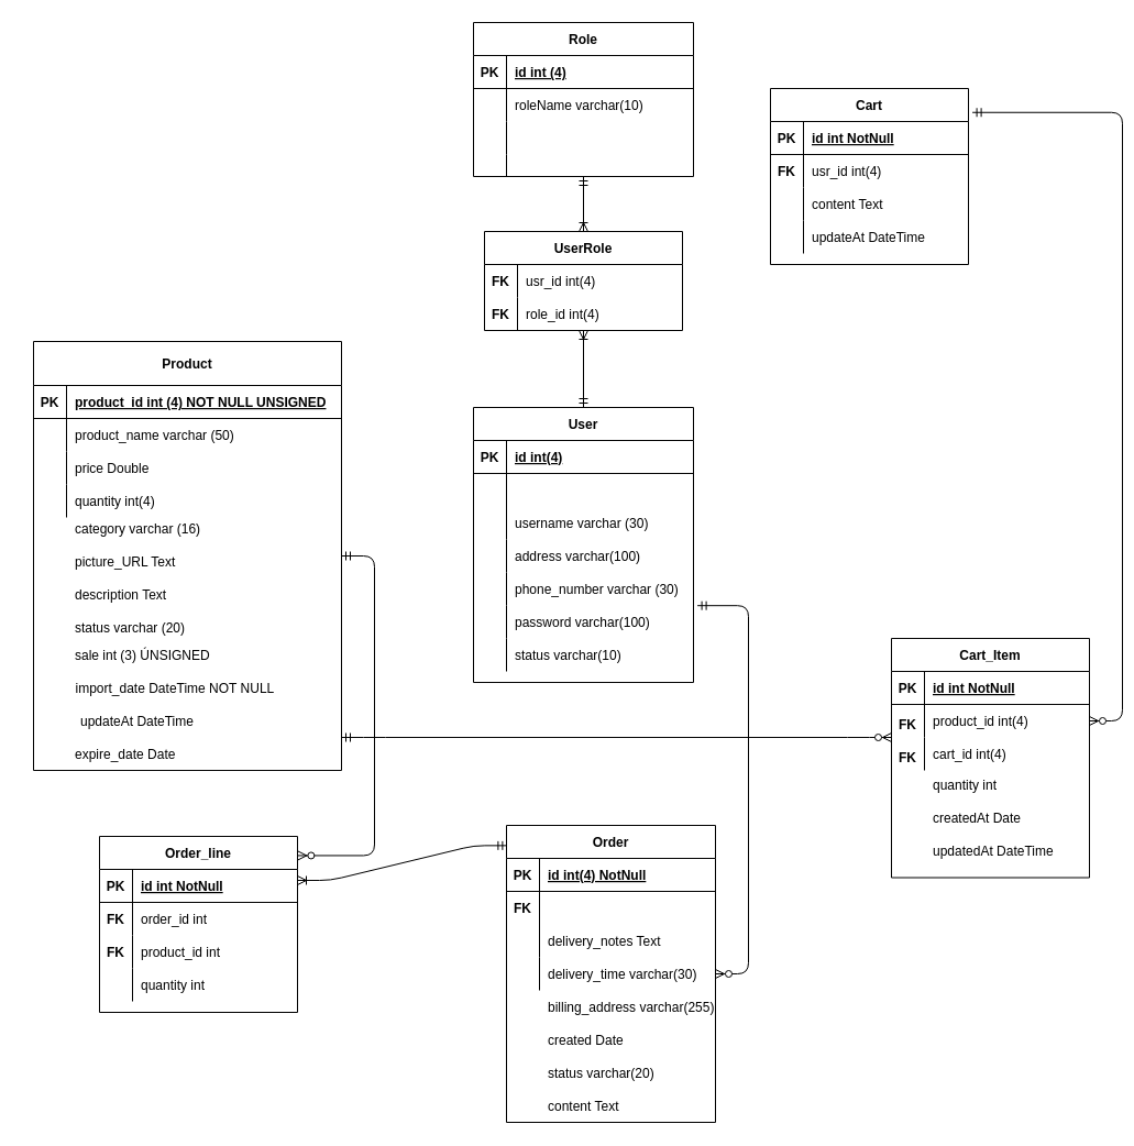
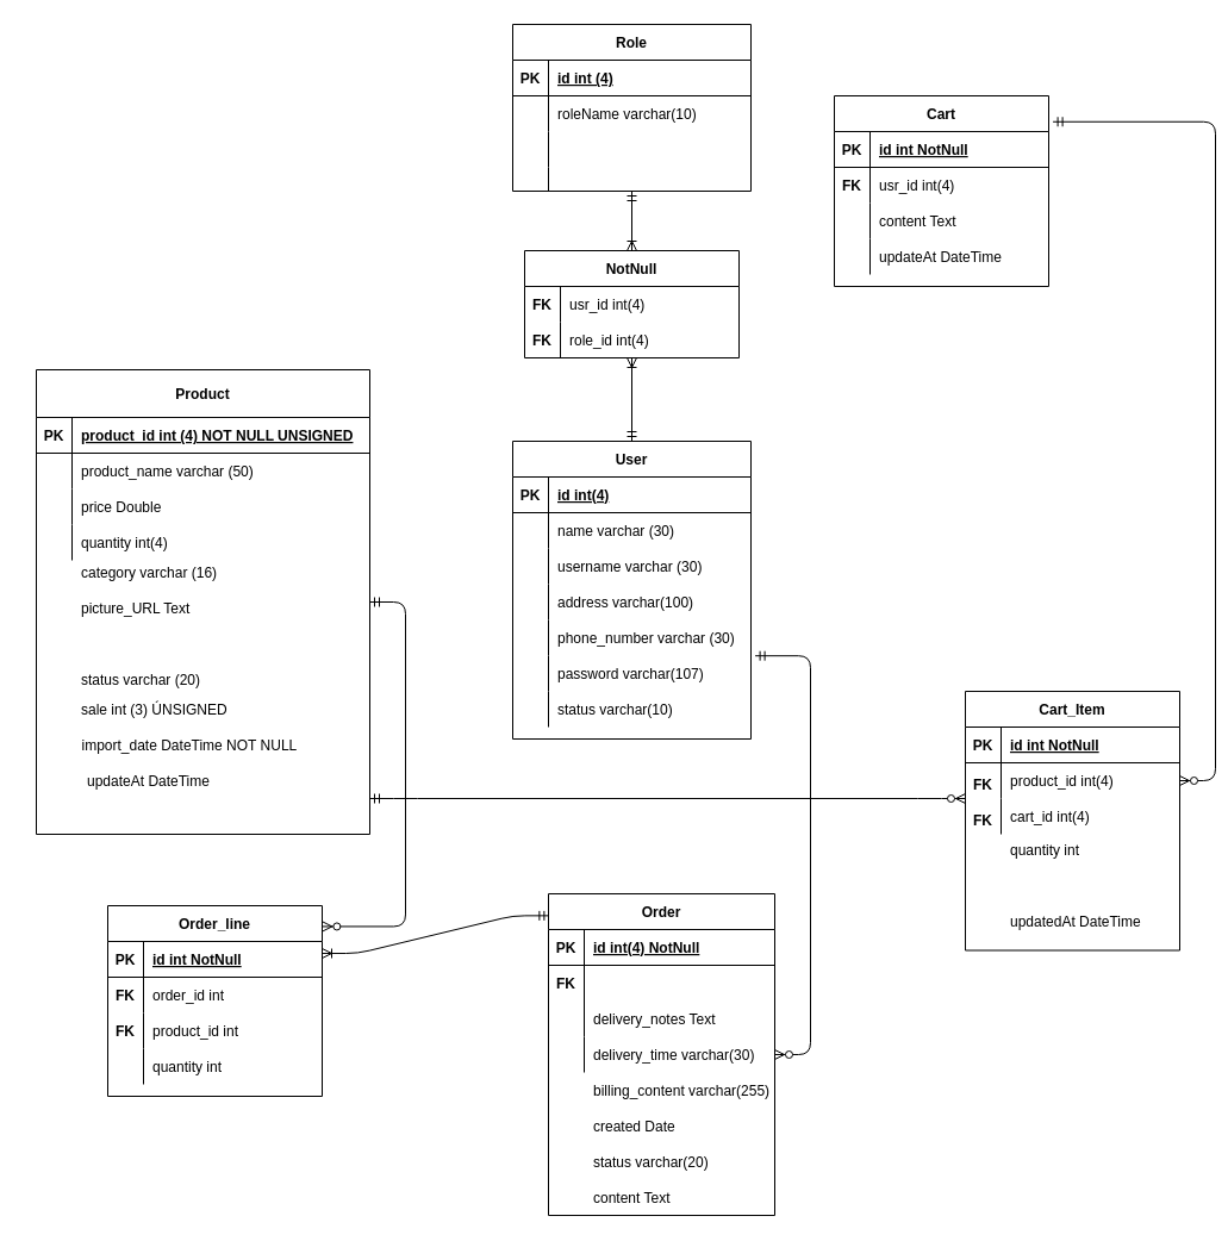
- <mxCell id="2" value="UserRole" style="shape=table;startSize=30;container=1;collapsible=1;childLayout=tableLayout;fixedRows=1;rowLines=0;fontStyle=1;align=center;resizeLast=1;" parent="1" vertex="1"><mxGeometry x="440" y="210" width="180" height="90" as="geometry" /></mxCell>
+ <mxCell id="2" value="NotNull" style="shape=table;startSize=30;container=1;collapsible=1;childLayout=tableLayout;fixedRows=1;rowLines=0;fontStyle=1;align=center;resizeLast=1;" parent="1" vertex="1"><mxGeometry x="440" y="210" width="180" height="90" as="geometry" /></mxCell>
+ <mxCell id="15" value="name varchar (30)" style="shape=partialRectangle;connectable=0;fillColor=none;top=0;left=0;bottom=0;right=0;align=left;spacingLeft=6;overflow=hidden;" parent="13" vertex="1"><mxGeometry x="30" width="170" height="30" as="geometry" /></mxCell>
- <mxCell id="130" value="description Text" style="shape=partialRectangle;connectable=0;fillColor=none;top=0;left=0;bottom=0;right=0;align=left;spacingLeft=6;overflow=hidden;" parent="1" vertex="1"><mxGeometry x="60" y="525" width="170" height="30" as="geometry" /></mxCell>
- <mxCell id="27" value="password varchar(100)" style="shape=partialRectangle;connectable=0;fillColor=none;top=0;left=0;bottom=0;right=0;align=left;spacingLeft=6;overflow=hidden;" vertex="1" parent="25"><mxGeometry x="30" width="170" height="30" as="geometry" /></mxCell>
+ <mxCell id="27" value="password varchar(107)" style="shape=partialRectangle;connectable=0;fillColor=none;top=0;left=0;bottom=0;right=0;align=left;spacingLeft=6;overflow=hidden;" vertex="1" parent="25"><mxGeometry x="30" width="170" height="30" as="geometry" /></mxCell>
- <mxCell id="52" value="expire_date Date" style="shape=partialRectangle;connectable=0;fillColor=none;top=0;left=0;bottom=0;right=0;align=left;spacingLeft=6;overflow=hidden;" parent="50" vertex="1"><mxGeometry x="30" width="170" height="30" as="geometry" /></mxCell>
- <mxCell id="101" value="createdAt Date" style="shape=partialRectangle;connectable=0;fillColor=none;top=0;left=0;bottom=0;right=0;align=left;spacingLeft=6;overflow=hidden;" parent="99" vertex="1"><mxGeometry x="30" width="150" height="30" as="geometry" /></mxCell>
- <mxCell id="107" value="billing_address varchar(255)" style="shape=partialRectangle;connectable=0;fillColor=none;top=0;left=0;bottom=0;right=0;align=left;spacingLeft=6;overflow=hidden;" parent="105" vertex="1"><mxGeometry x="30" width="160" height="30" as="geometry" /></mxCell>
+ <mxCell id="107" value="billing_content varchar(255)" style="shape=partialRectangle;connectable=0;fillColor=none;top=0;left=0;bottom=0;right=0;align=left;spacingLeft=6;overflow=hidden;" parent="105" vertex="1"><mxGeometry x="30" width="160" height="30" as="geometry" /></mxCell>
